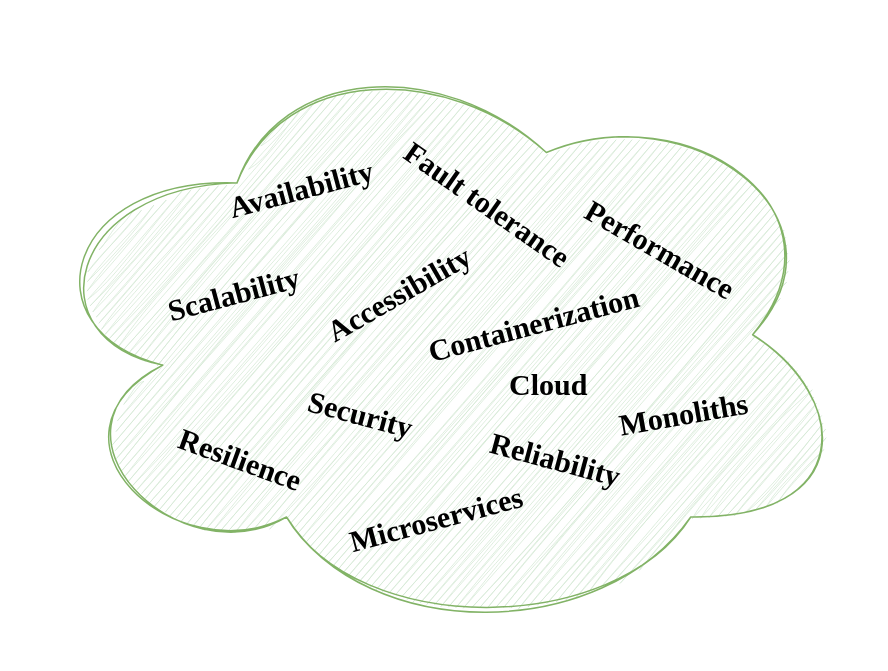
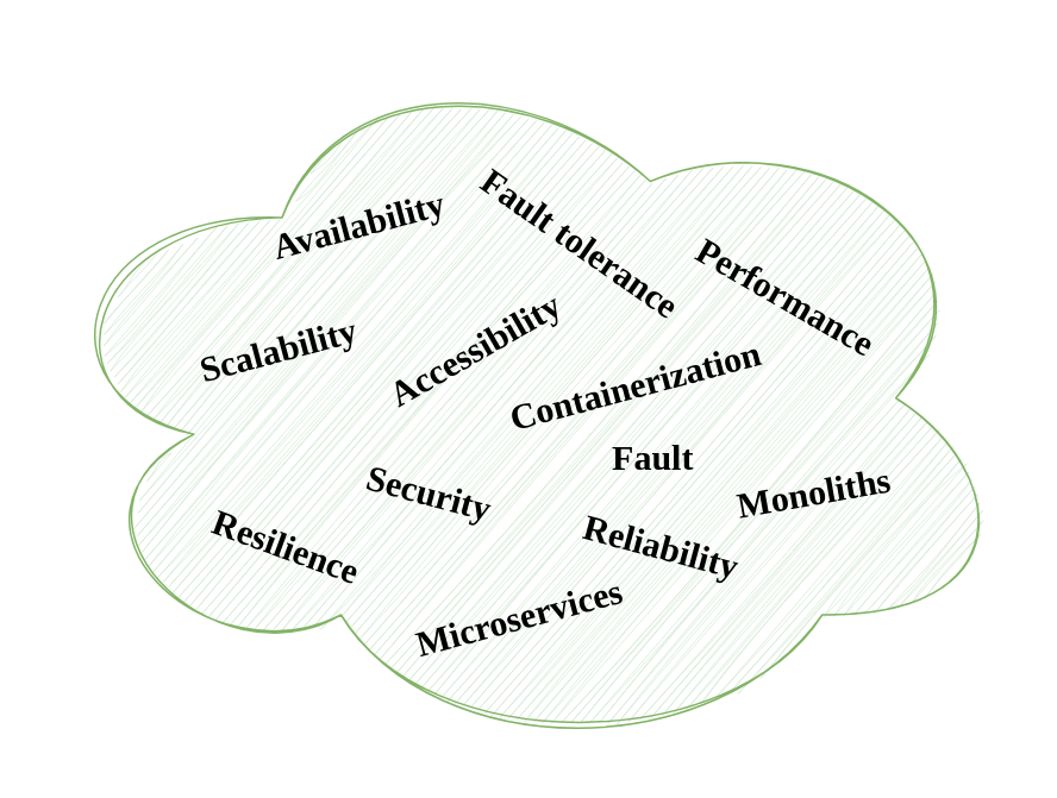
- <mxCell id="6" value="Cloud" style="text;html=1;align=center;verticalAlign=middle;resizable=0;points=[];autosize=1;strokeColor=none;fillColor=none;fontSize=20;fontFamily=Architects Daughter;fontStyle=1" parent="1" vertex="1"><mxGeometry x="330" y="235" width="70" height="40" as="geometry" /></mxCell>
+ <mxCell id="6" value="Fault" style="text;html=1;align=center;verticalAlign=middle;resizable=0;points=[];autosize=1;strokeColor=none;fillColor=none;fontSize=20;fontFamily=Architects Daughter;fontStyle=1" parent="1" vertex="1"><mxGeometry x="330" y="235" width="70" height="40" as="geometry" /></mxCell>
